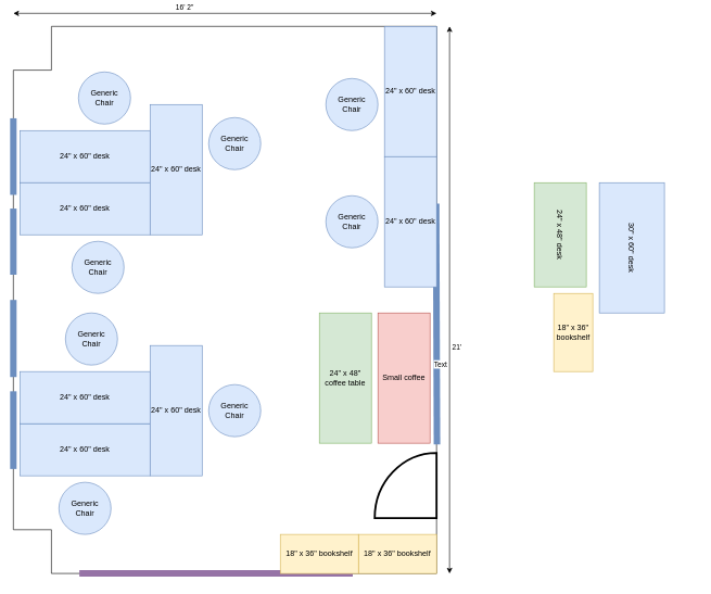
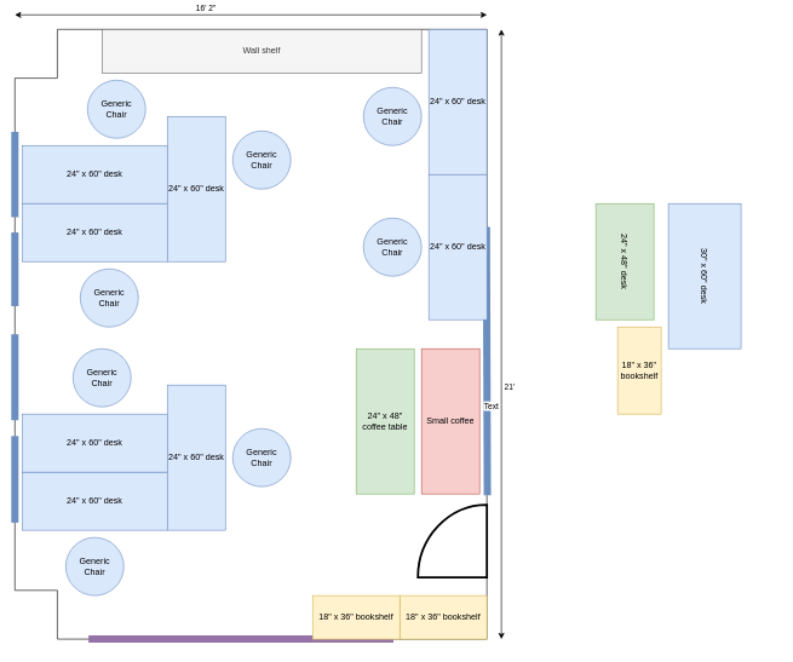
+ <mxCell id="38" value="Wall shelf" style="rounded=0;whiteSpace=wrap;html=1;fillColor=#f5f5f5;strokeColor=#666666;fontColor=#333333;" parent="1" vertex="1"><mxGeometry x="140" y="40" width="440" height="60" as="geometry" /></mxCell>
